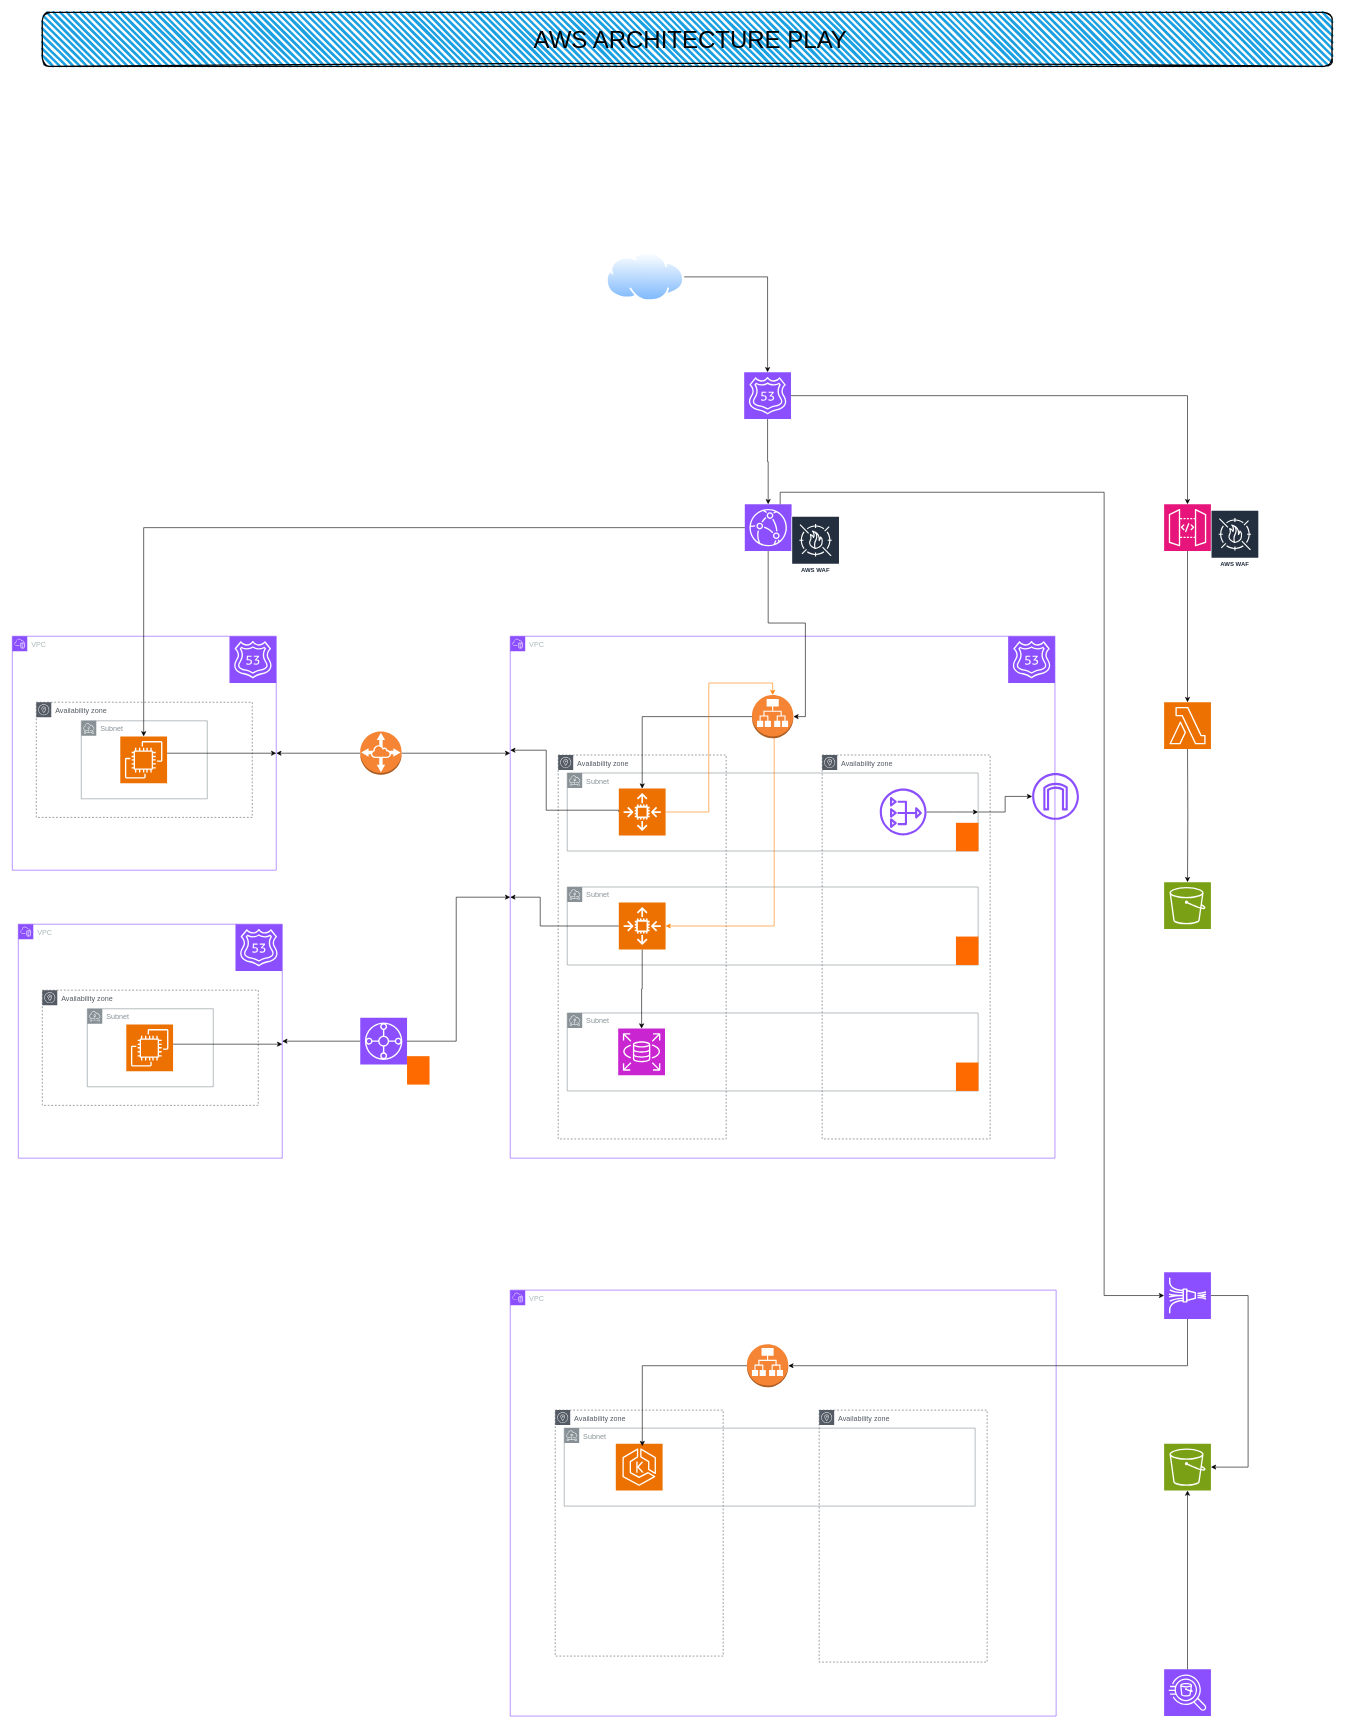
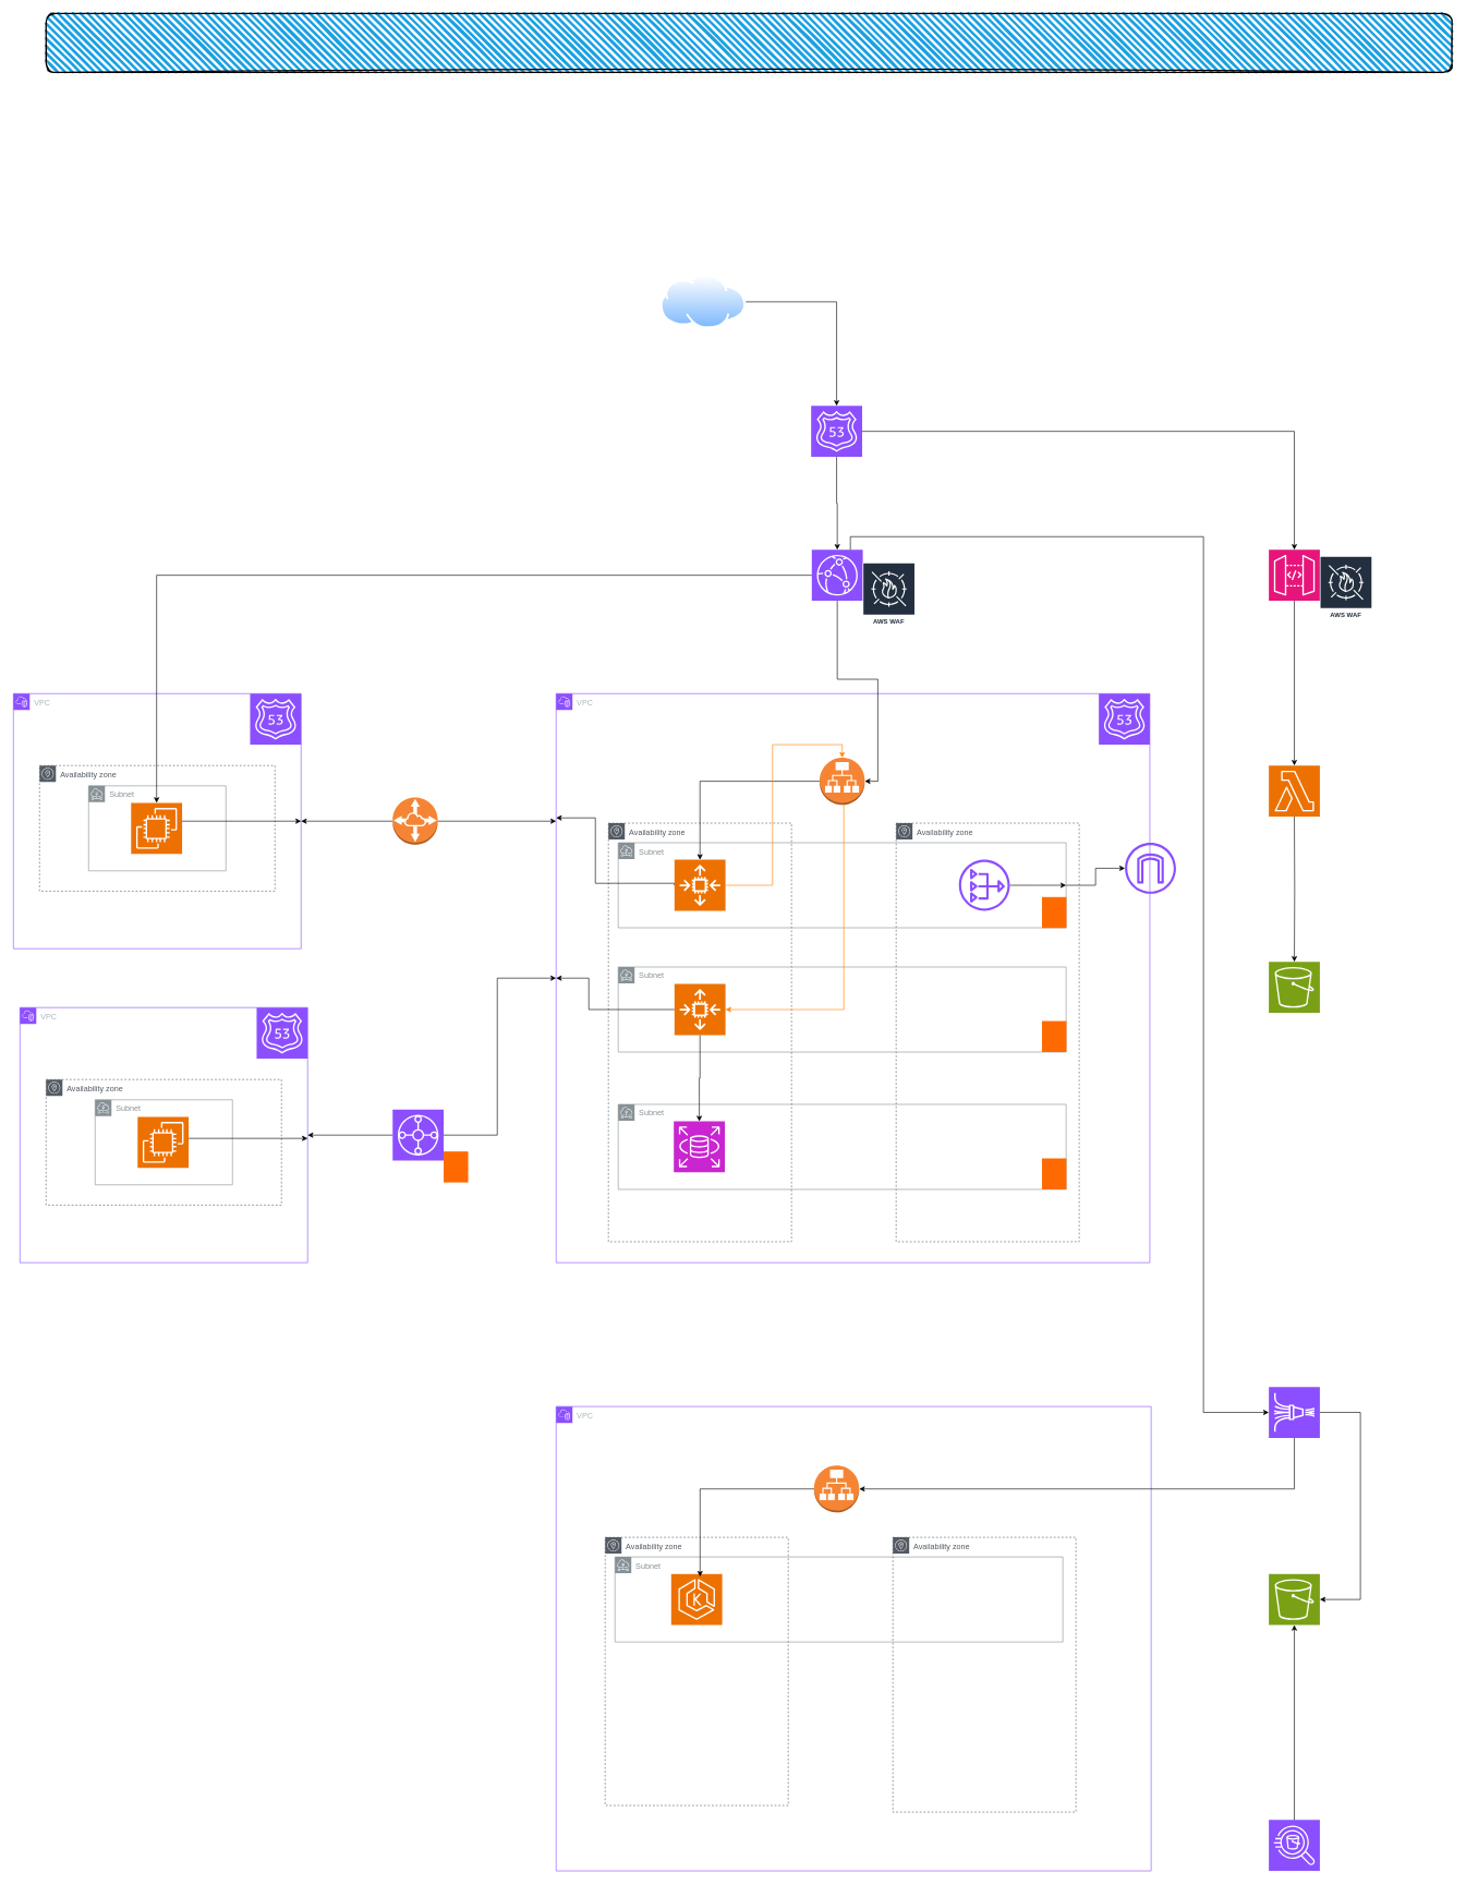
- <mxCell id="68" value="AWS ARCHITECTURE PLAY" style="text;strokeColor=none;fillColor=none;html=1;fontSize=40;fontStyle=0;verticalAlign=middle;align=center;strokeWidth=1;" parent="1" vertex="1"><mxGeometry x="160" y="20" width="1980" height="90" as="geometry" /></mxCell>
